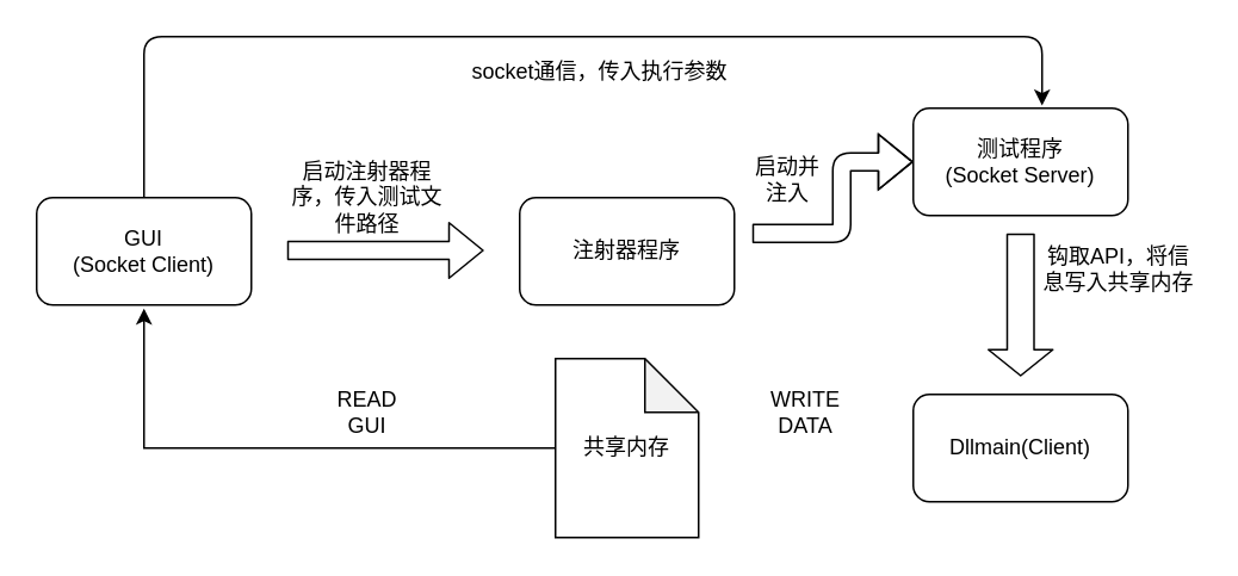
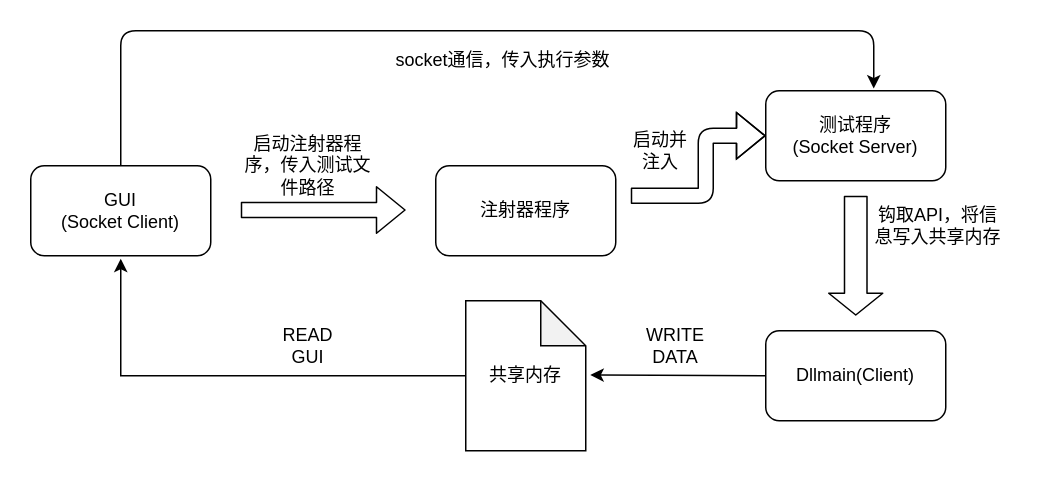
+ <mxCell id="16" value="" style="endArrow=classic;html=1;exitX=0;exitY=0.5;exitDx=0;exitDy=0;entryX=1.038;entryY=0.495;entryDx=0;entryDy=0;entryPerimeter=0;" edge="1" parent="1" source="11" target="15"><mxGeometry width="50" height="50" relative="1" as="geometry"><mxPoint x="500" y="250" as="sourcePoint" /><mxPoint x="400" y="250" as="targetPoint" /></mxGeometry></mxCell>
